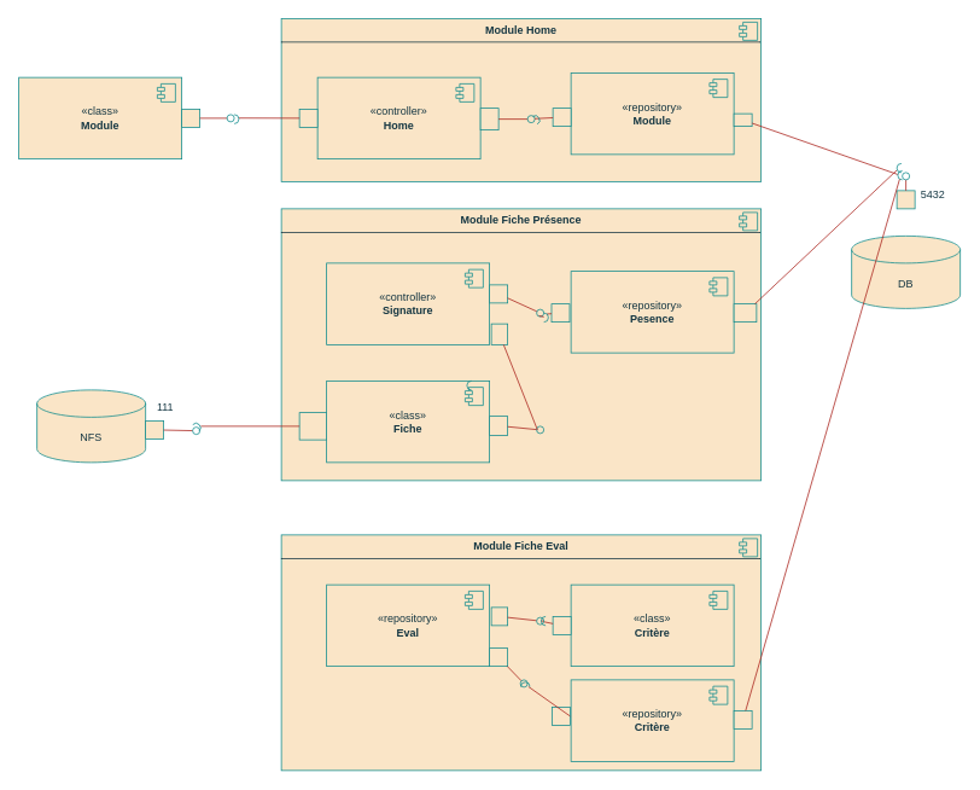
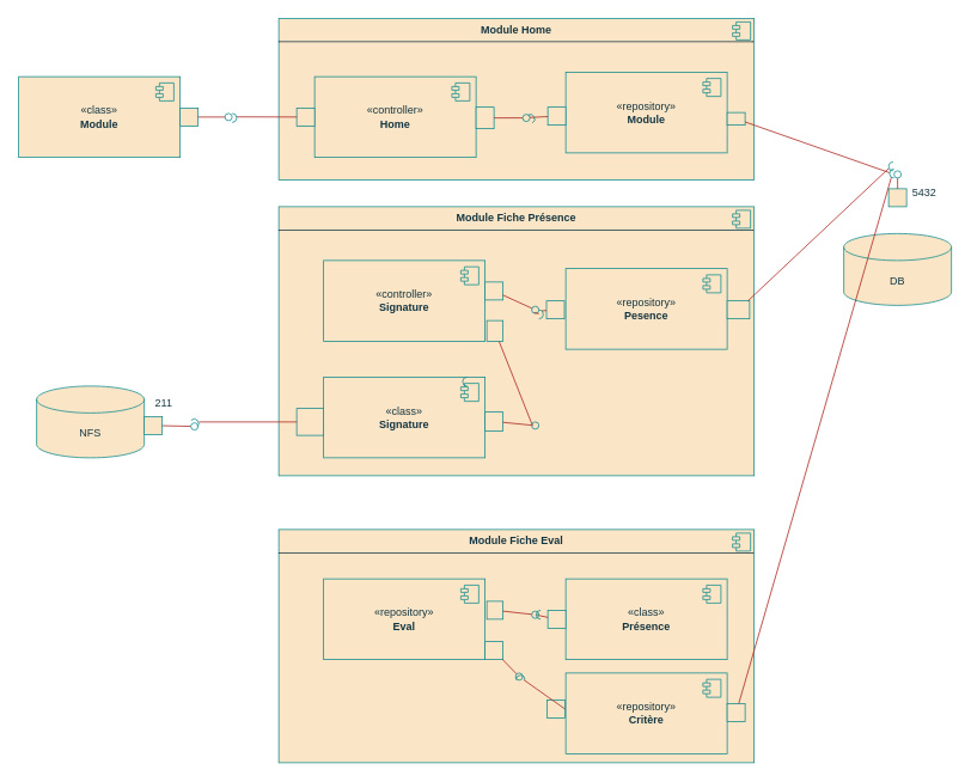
- <mxCell id="62" value="111" style="text;html=1;whiteSpace=wrap;strokeColor=none;fillColor=none;align=center;verticalAlign=middle;rounded=0;fontColor=#143642;" vertex="1" parent="1"><mxGeometry x="152" y="434" width="60" height="30" as="geometry" /></mxCell>
+ <mxCell id="62" value="211" style="text;html=1;whiteSpace=wrap;strokeColor=none;fillColor=none;align=center;verticalAlign=middle;rounded=0;fontColor=#143642;" vertex="1" parent="1"><mxGeometry x="152" y="434" width="60" height="30" as="geometry" /></mxCell>
- <mxCell id="6" value="«class»&lt;br&gt;&lt;b&gt;Fiche&lt;/b&gt;" style="html=1;dropTarget=0;whiteSpace=wrap;strokeColor=#0F8B8D;fontColor=#143642;fillColor=#FAE5C7;" vertex="1" parent="1"><mxGeometry x="360" y="420" width="180" height="90" as="geometry" /></mxCell>
+ <mxCell id="6" value="«class»&lt;br&gt;&lt;b&gt;Signature&lt;/b&gt;" style="html=1;dropTarget=0;whiteSpace=wrap;strokeColor=#0F8B8D;fontColor=#143642;fillColor=#FAE5C7;" vertex="1" parent="1"><mxGeometry x="360" y="420" width="180" height="90" as="geometry" /></mxCell>
- <mxCell id="12" value="«class»&lt;br&gt;&lt;b&gt;Critère&lt;/b&gt;" style="html=1;dropTarget=0;whiteSpace=wrap;strokeColor=#0F8B8D;fontColor=#143642;fillColor=#FAE5C7;" vertex="1" parent="1"><mxGeometry x="630" y="645" width="180" height="90" as="geometry" /></mxCell>
+ <mxCell id="12" value="«class»&lt;br&gt;&lt;b&gt;Présence&lt;/b&gt;" style="html=1;dropTarget=0;whiteSpace=wrap;strokeColor=#0F8B8D;fontColor=#143642;fillColor=#FAE5C7;" vertex="1" parent="1"><mxGeometry x="630" y="645" width="180" height="90" as="geometry" /></mxCell>
